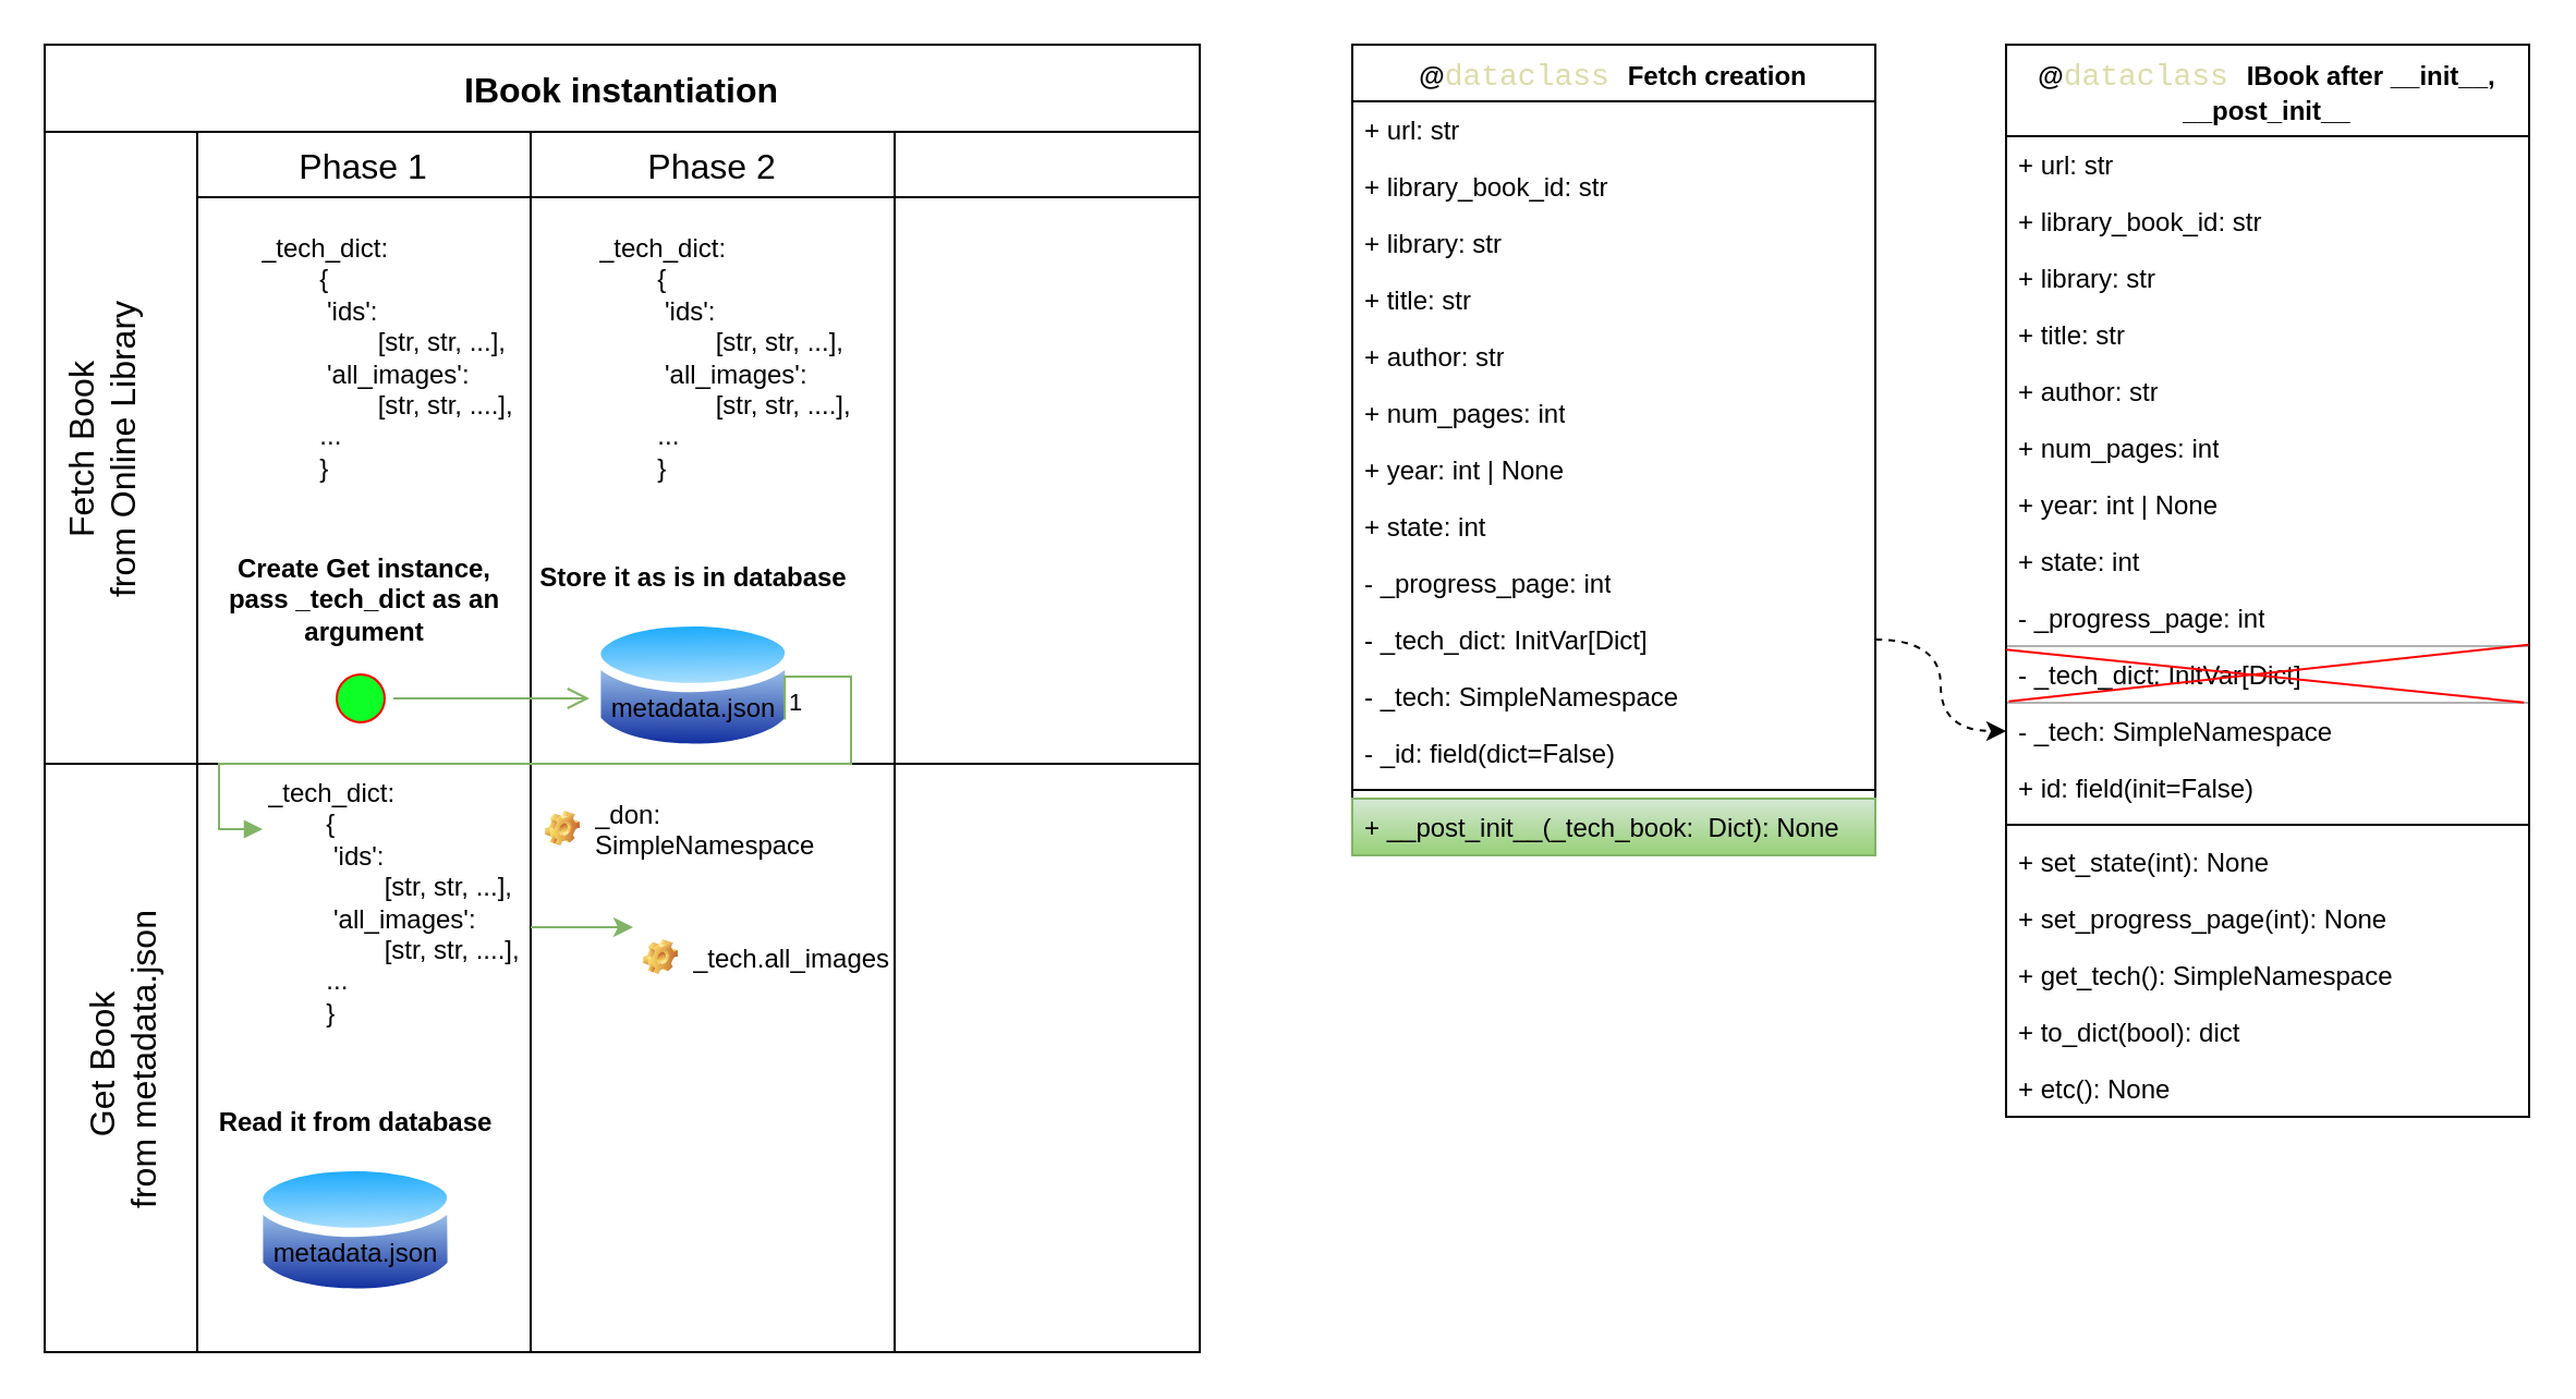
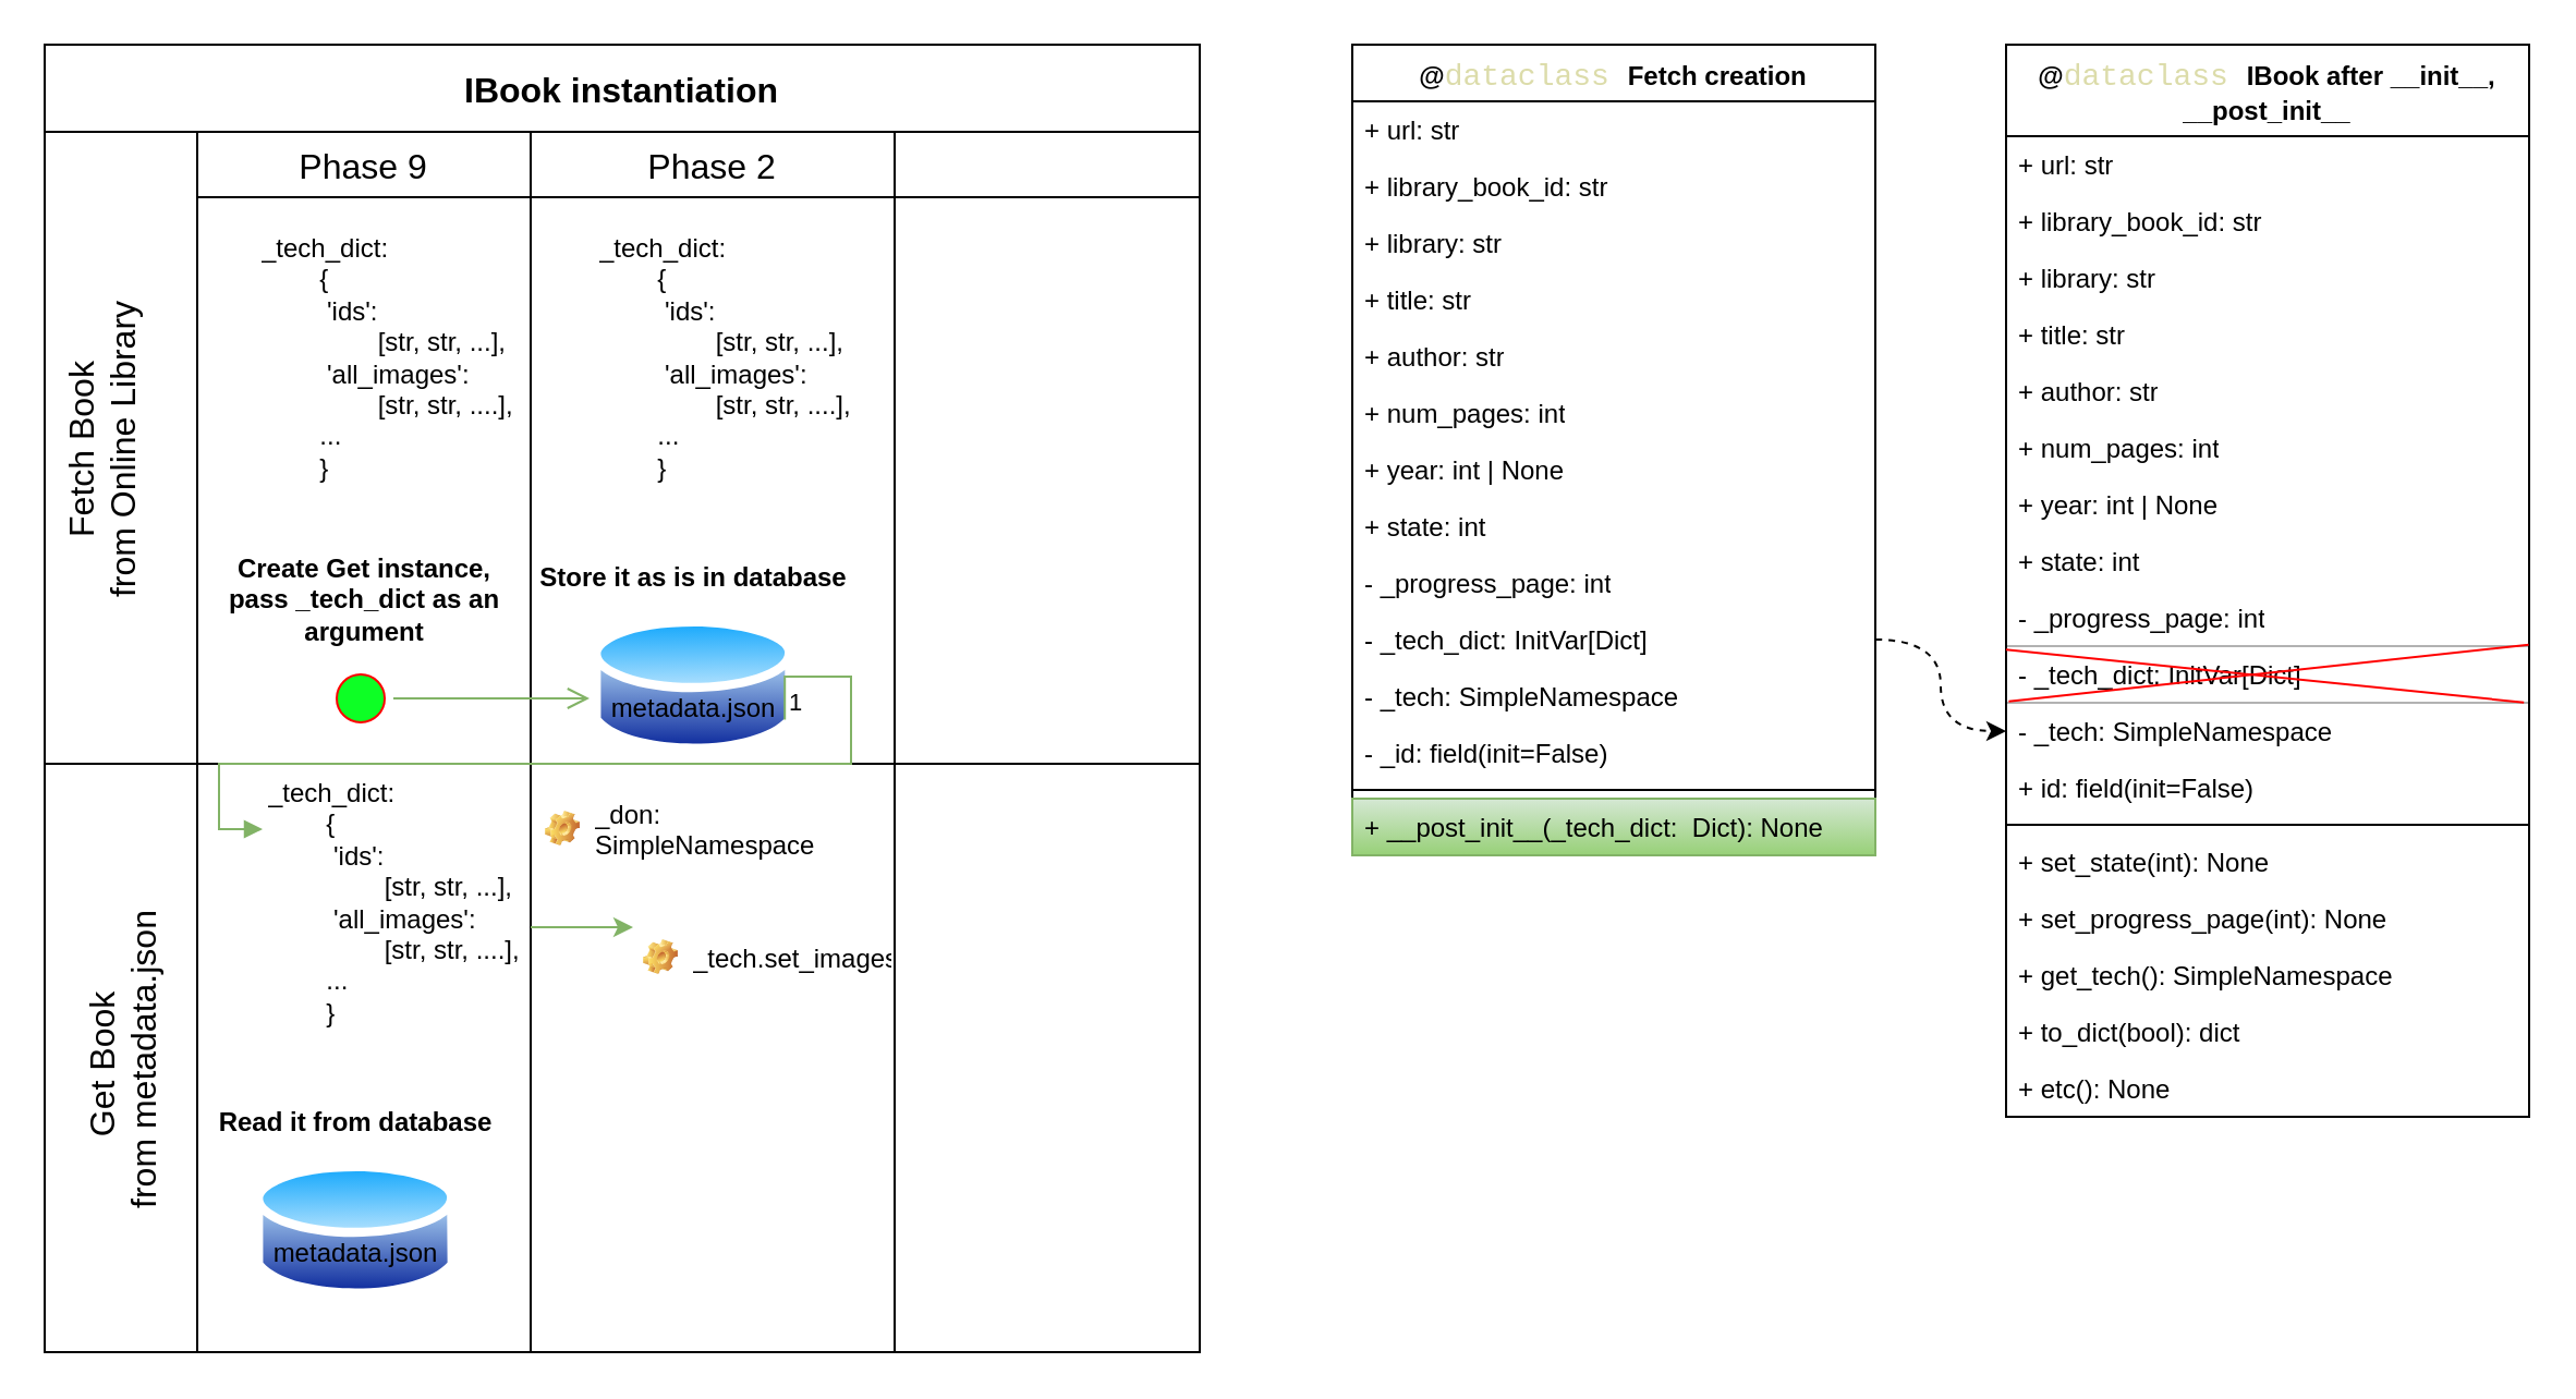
- <mxCell id="4" value="Phase 1" style="swimlane;swimlaneHead=0;swimlaneBody=0;fontStyle=0;strokeColor=inherit;connectable=0;fillColor=none;startSize=30;collapsible=0;recursiveResize=0;expand=0;fontSize=16;" vertex="1" parent="3"><mxGeometry x="70" width="153" height="290" as="geometry"><mxRectangle width="153" height="290" as="alternateBounds" /></mxGeometry></mxCell>
+ <mxCell id="4" value="Phase 9" style="swimlane;swimlaneHead=0;swimlaneBody=0;fontStyle=0;strokeColor=inherit;connectable=0;fillColor=none;startSize=30;collapsible=0;recursiveResize=0;expand=0;fontSize=16;" vertex="1" parent="3"><mxGeometry x="70" width="153" height="290" as="geometry"><mxRectangle width="153" height="290" as="alternateBounds" /></mxGeometry></mxCell>
- <mxCell id="40" value="- _id: field(dict=False)" style="text;strokeColor=none;fillColor=none;align=left;verticalAlign=top;spacingLeft=4;spacingRight=4;overflow=hidden;rotatable=0;points=[[0,0.5],[1,0.5]];portConstraint=eastwest;whiteSpace=wrap;html=1;" vertex="1" parent="28"><mxGeometry y="312" width="240" height="26" as="geometry" /></mxCell>
+ <mxCell id="40" value="- _id: field(init=False)" style="text;strokeColor=none;fillColor=none;align=left;verticalAlign=top;spacingLeft=4;spacingRight=4;overflow=hidden;rotatable=0;points=[[0,0.5],[1,0.5]];portConstraint=eastwest;whiteSpace=wrap;html=1;" vertex="1" parent="28"><mxGeometry y="312" width="240" height="26" as="geometry" /></mxCell>
- <mxCell id="42" value="+ __post_init__(_tech_book:&amp;nbsp; Dict): None" style="text;strokeColor=#82b366;fillColor=#d5e8d4;align=left;verticalAlign=top;spacingLeft=4;spacingRight=4;overflow=hidden;rotatable=0;points=[[0,0.5],[1,0.5]];portConstraint=eastwest;whiteSpace=wrap;html=1;gradientColor=#97d077;" vertex="1" parent="28"><mxGeometry y="346" width="240" height="26" as="geometry" /></mxCell>
+ <mxCell id="42" value="+ __post_init__(_tech_dict:&amp;nbsp; Dict): None" style="text;strokeColor=#82b366;fillColor=#d5e8d4;align=left;verticalAlign=top;spacingLeft=4;spacingRight=4;overflow=hidden;rotatable=0;points=[[0,0.5],[1,0.5]];portConstraint=eastwest;whiteSpace=wrap;html=1;gradientColor=#97d077;" vertex="1" parent="28"><mxGeometry y="346" width="240" height="26" as="geometry" /></mxCell>
- <mxCell id="24" value="_tech.all_images" style="label;fontStyle=0;strokeColor=none;fillColor=none;align=left;verticalAlign=top;overflow=hidden;spacingLeft=28;spacingRight=4;rotatable=0;points=[[0,0.5],[1,0.5]];portConstraint=eastwest;imageWidth=16;imageHeight=16;whiteSpace=wrap;html=1;image=img/clipart/Gear_128x128.png" vertex="1" parent="22"><mxGeometry x="45" y="76" width="125" height="26" as="geometry" /></mxCell>
+ <mxCell id="24" value="_tech.set_images" style="label;fontStyle=0;strokeColor=none;fillColor=none;align=left;verticalAlign=top;overflow=hidden;spacingLeft=28;spacingRight=4;rotatable=0;points=[[0,0.5],[1,0.5]];portConstraint=eastwest;imageWidth=16;imageHeight=16;whiteSpace=wrap;html=1;image=img/clipart/Gear_128x128.png" vertex="1" parent="22"><mxGeometry x="45" y="76" width="125" height="26" as="geometry" /></mxCell>
